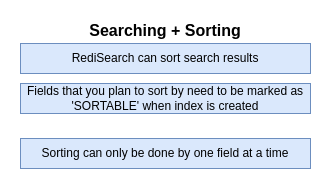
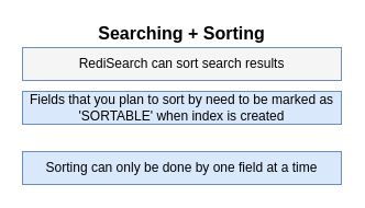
- <mxCell id="2" value="RediSearch can sort search results" style="rounded=0;whiteSpace=wrap;html=1;fillColor=#dae8fc;strokeColor=#6c8ebf;" vertex="1" parent="1"><mxGeometry x="20" y="43" width="290" height="30" as="geometry" /></mxCell>
+ <mxCell id="2" value="RediSearch can sort search results" style="rounded=0;whiteSpace=wrap;html=1;fillColor=#f5f5f5;strokeColor=#6c8ebf;" vertex="1" parent="1"><mxGeometry x="20" y="43" width="290" height="30" as="geometry" /></mxCell>
